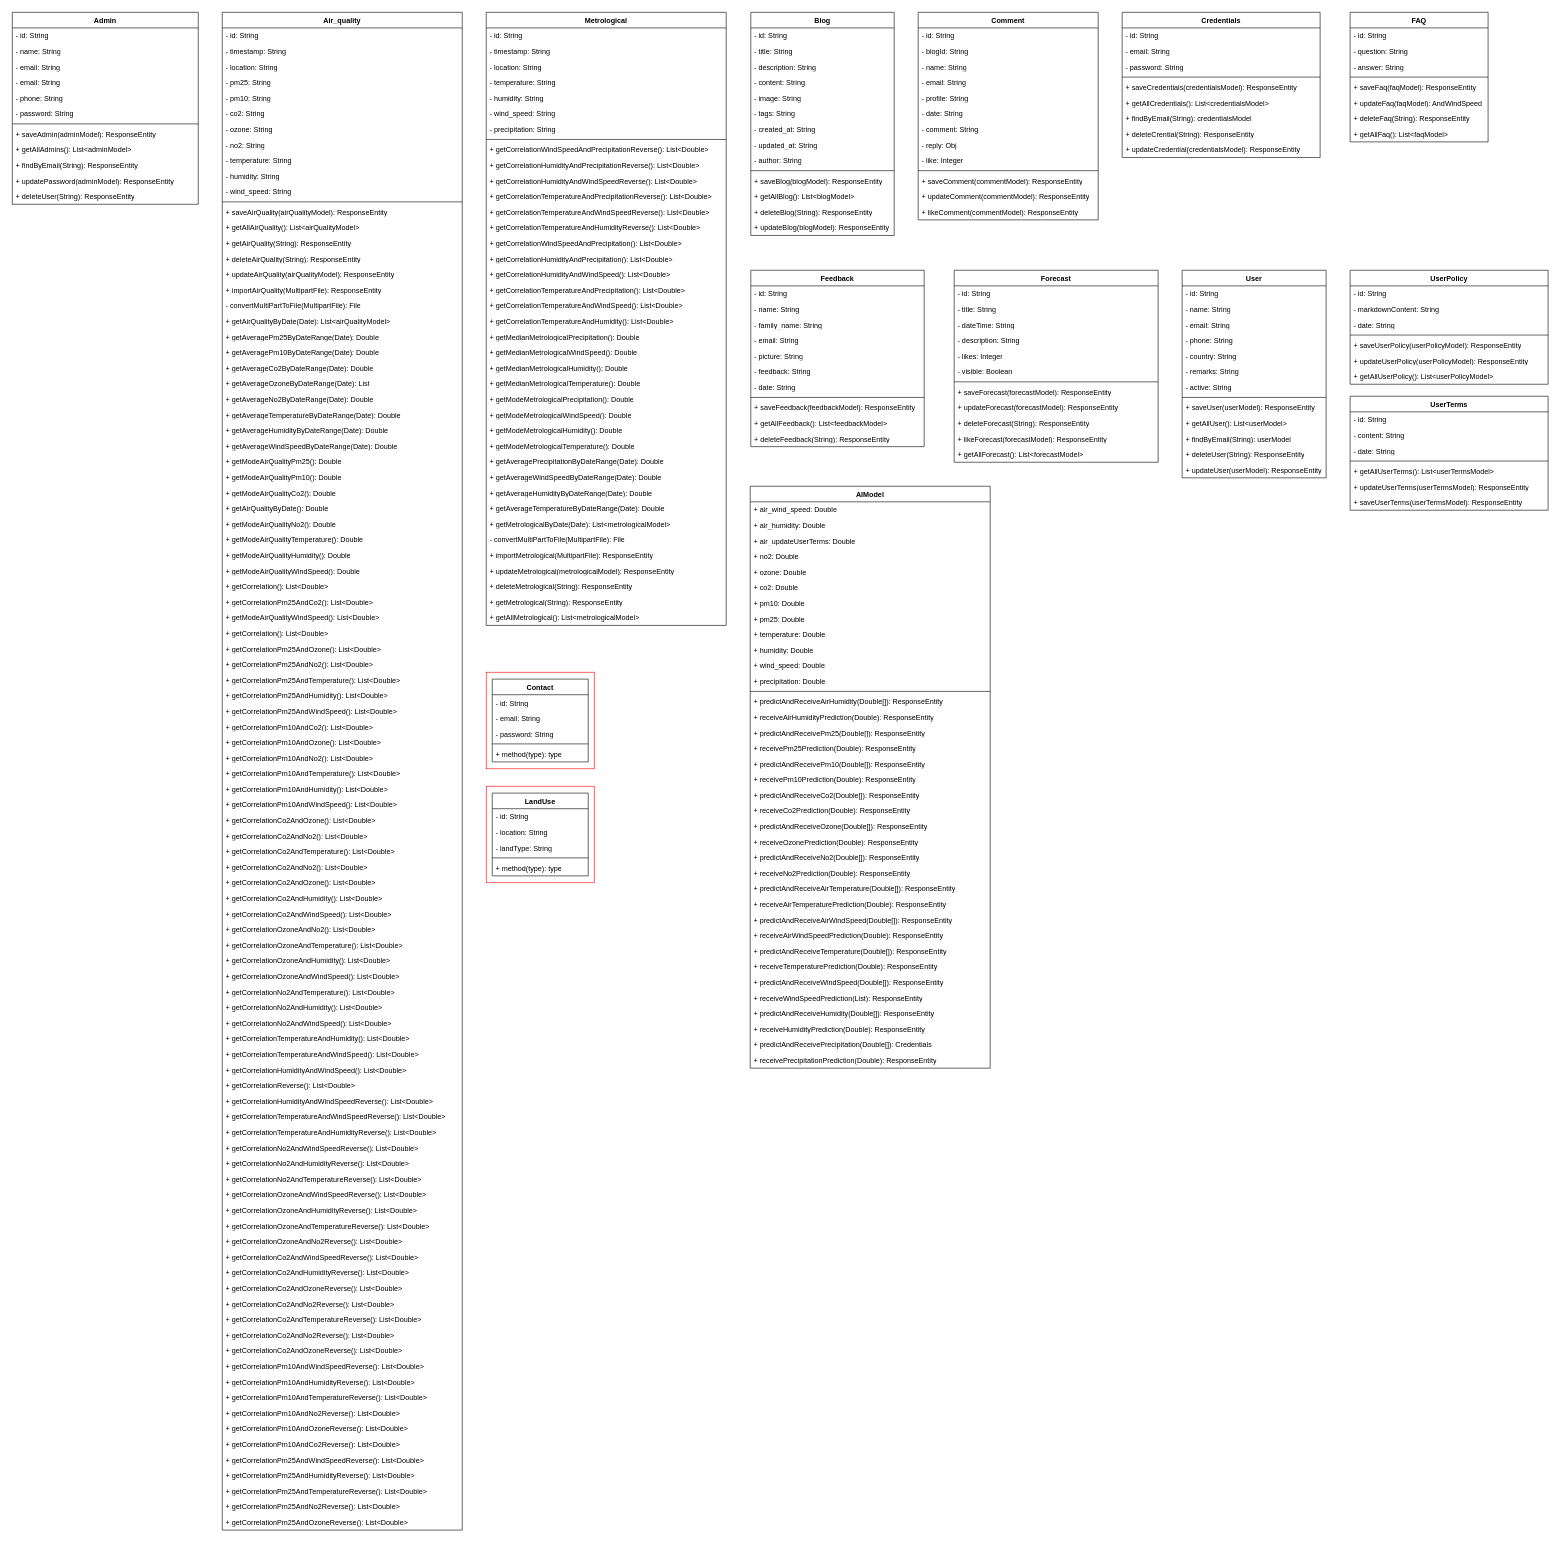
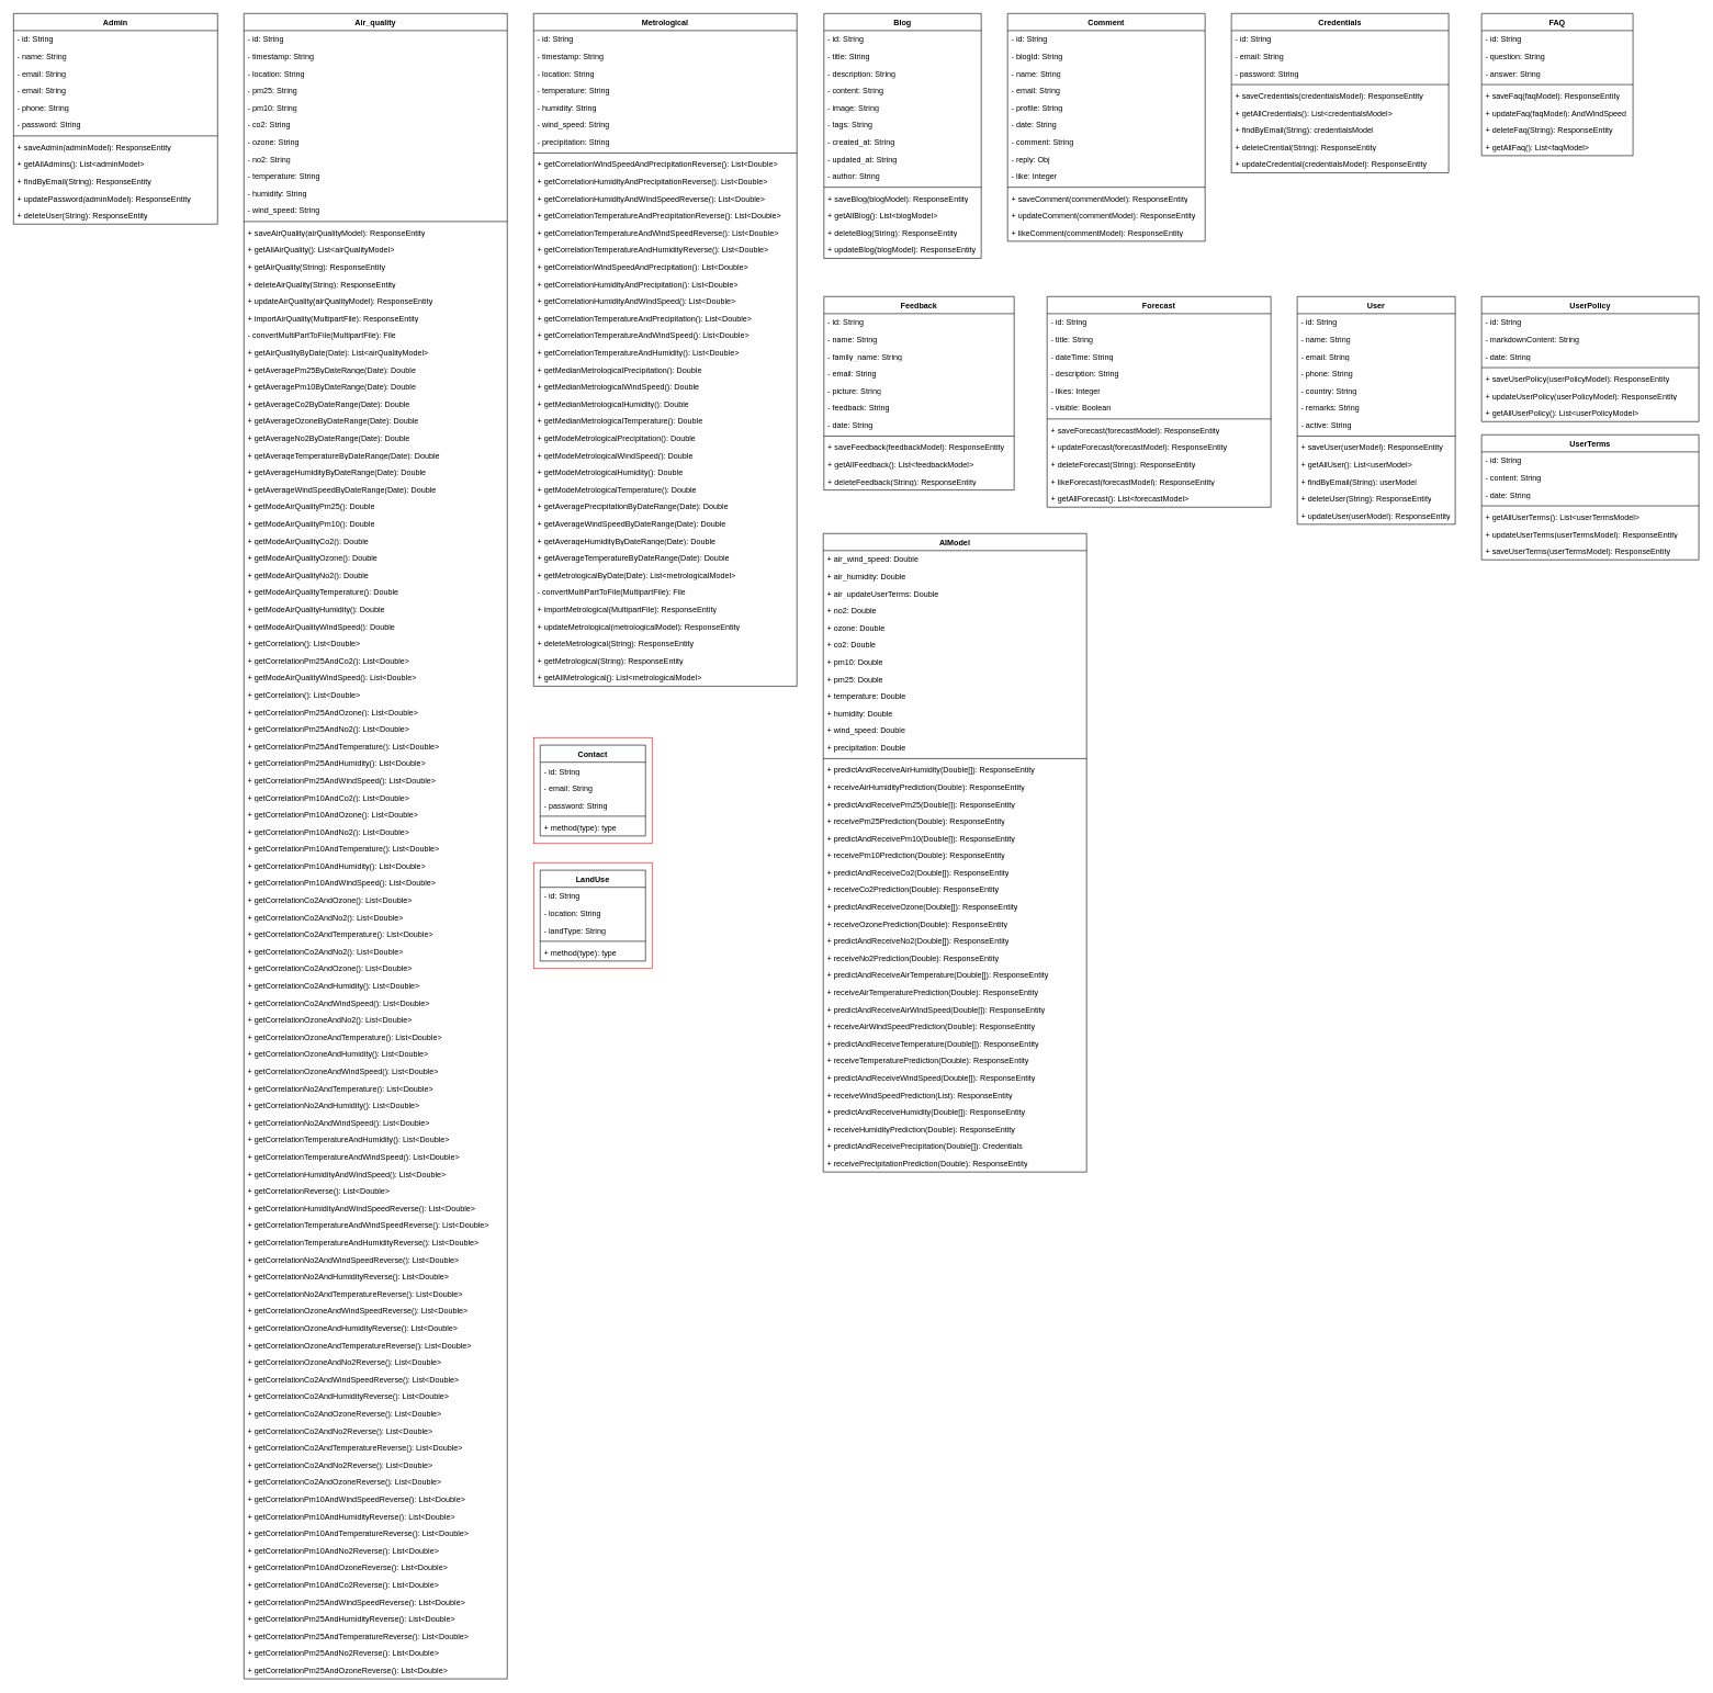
- <mxCell id="40" value="+ getAverageOzoneByDateRange(Date): List" style="text;strokeColor=none;fillColor=none;align=left;verticalAlign=top;spacingLeft=4;spacingRight=4;overflow=hidden;rotatable=0;points=[[0,0.5],[1,0.5]];portConstraint=eastwest;whiteSpace=wrap;html=1;" parent="16" vertex="1"><mxGeometry y="606" width="400" height="26" as="geometry" /></mxCell>
+ <mxCell id="40" value="+ getAverageOzoneByDateRange(Date): Double" style="text;strokeColor=none;fillColor=none;align=left;verticalAlign=top;spacingLeft=4;spacingRight=4;overflow=hidden;rotatable=0;points=[[0,0.5],[1,0.5]];portConstraint=eastwest;whiteSpace=wrap;html=1;" parent="16" vertex="1"><mxGeometry y="606" width="400" height="26" as="geometry" /></mxCell>
- <mxCell id="48" value="+ getAirQualityByDate(): Double" style="text;strokeColor=none;fillColor=none;align=left;verticalAlign=top;spacingLeft=4;spacingRight=4;overflow=hidden;rotatable=0;points=[[0,0.5],[1,0.5]];portConstraint=eastwest;whiteSpace=wrap;html=1;" parent="16" vertex="1"><mxGeometry y="814" width="400" height="26" as="geometry" /></mxCell>
+ <mxCell id="48" value="+ getModeAirQualityOzone(): Double" style="text;strokeColor=none;fillColor=none;align=left;verticalAlign=top;spacingLeft=4;spacingRight=4;overflow=hidden;rotatable=0;points=[[0,0.5],[1,0.5]];portConstraint=eastwest;whiteSpace=wrap;html=1;" parent="16" vertex="1"><mxGeometry y="814" width="400" height="26" as="geometry" /></mxCell>
